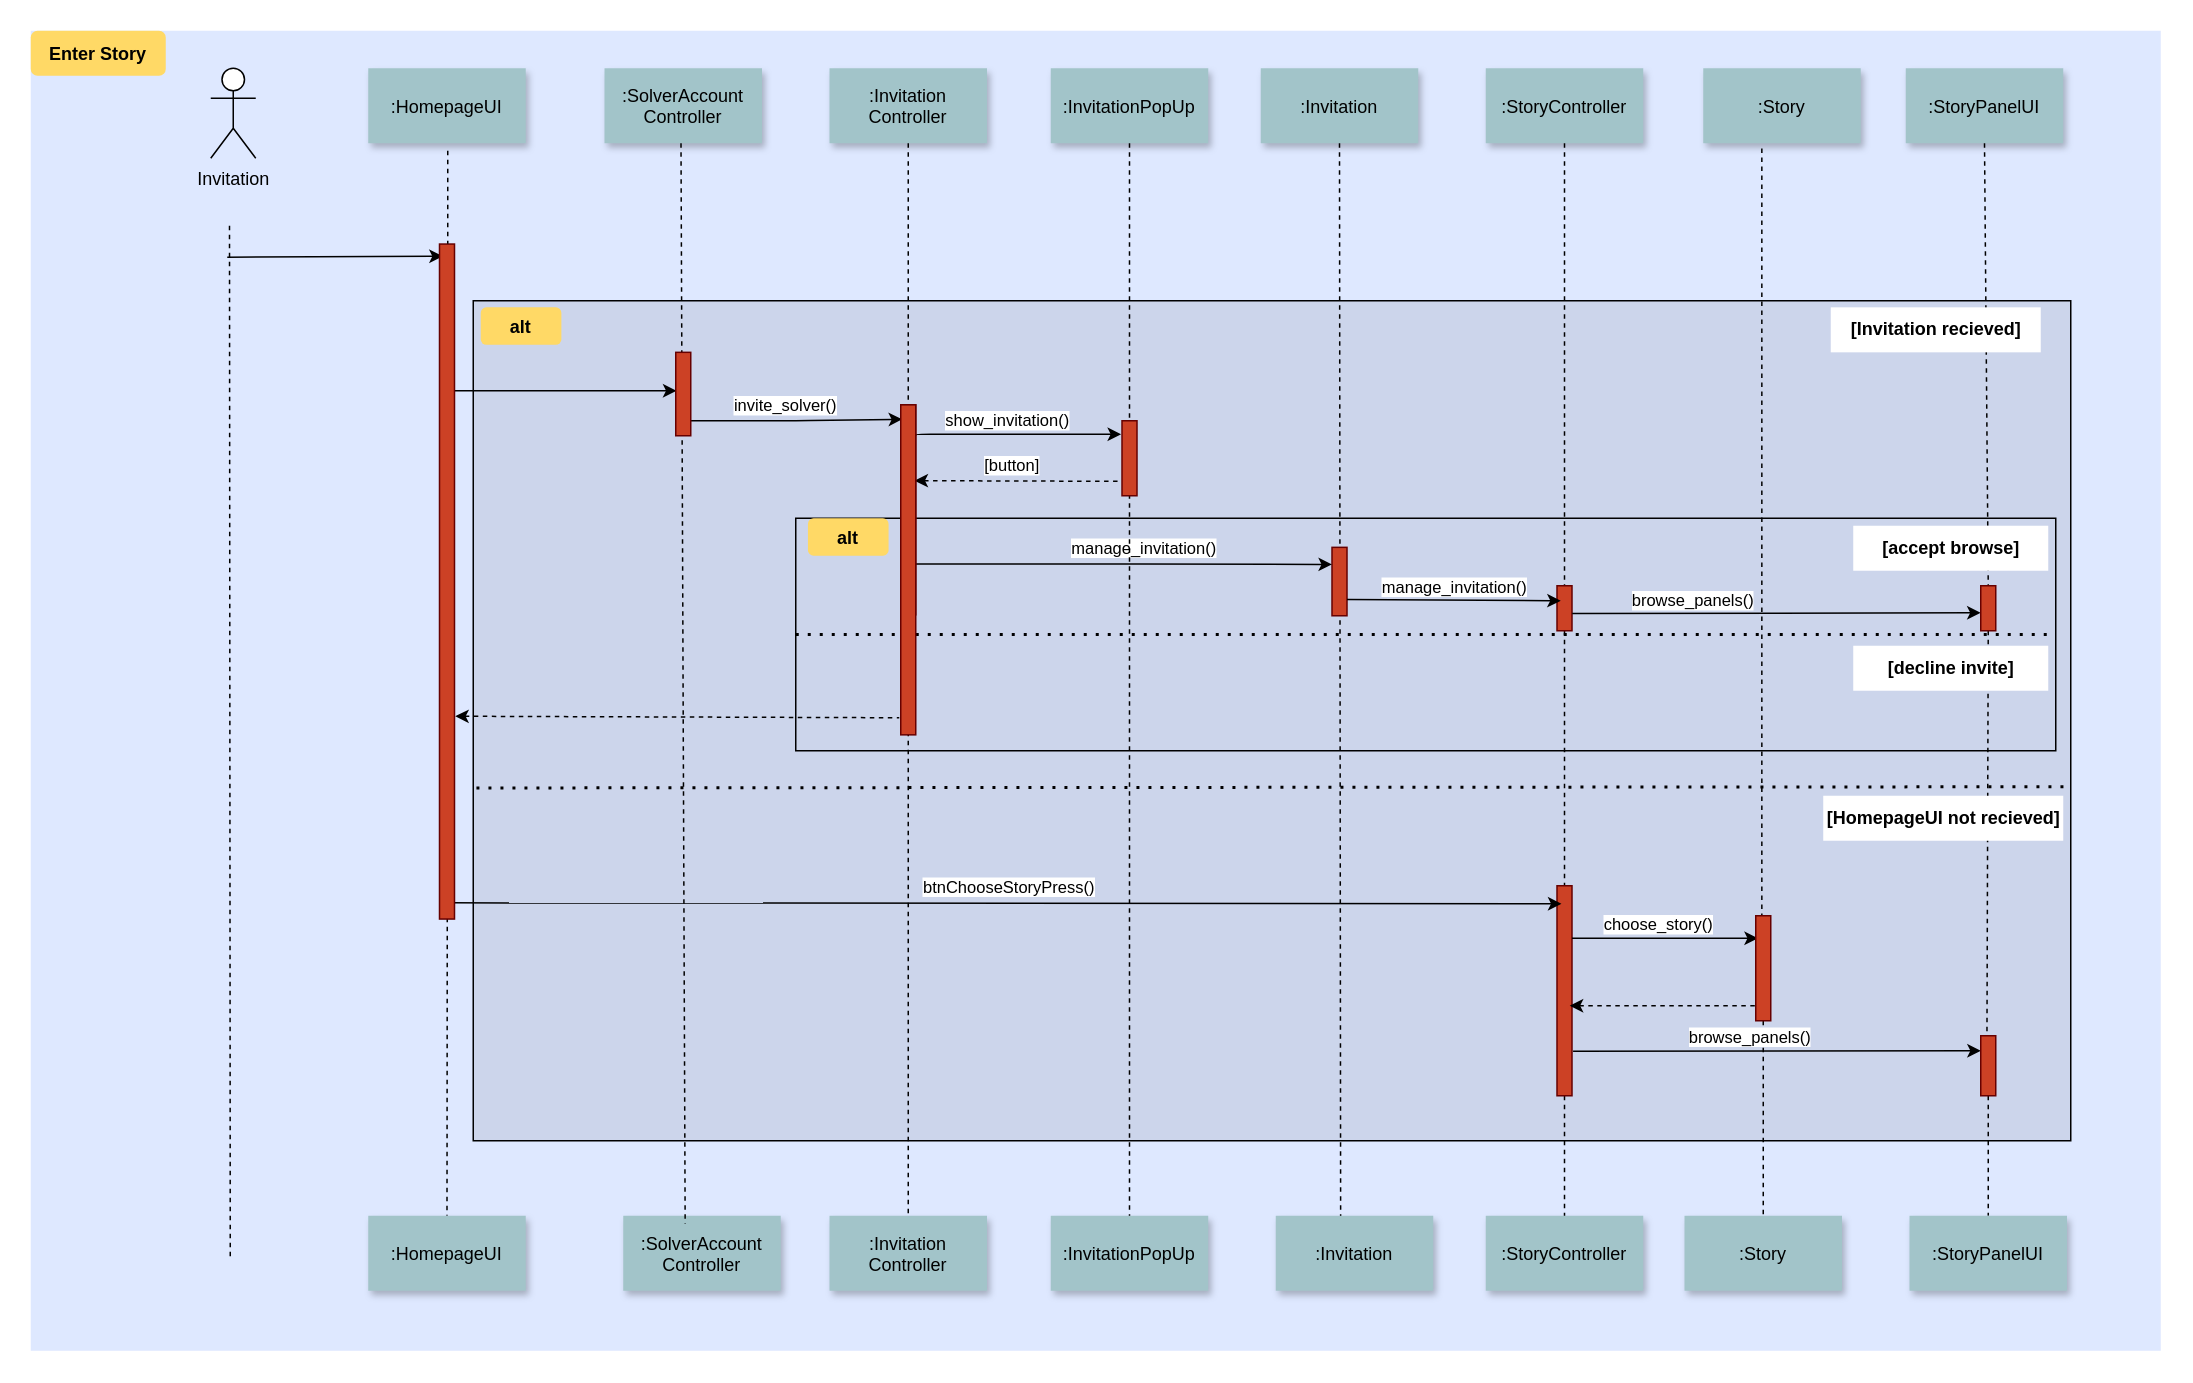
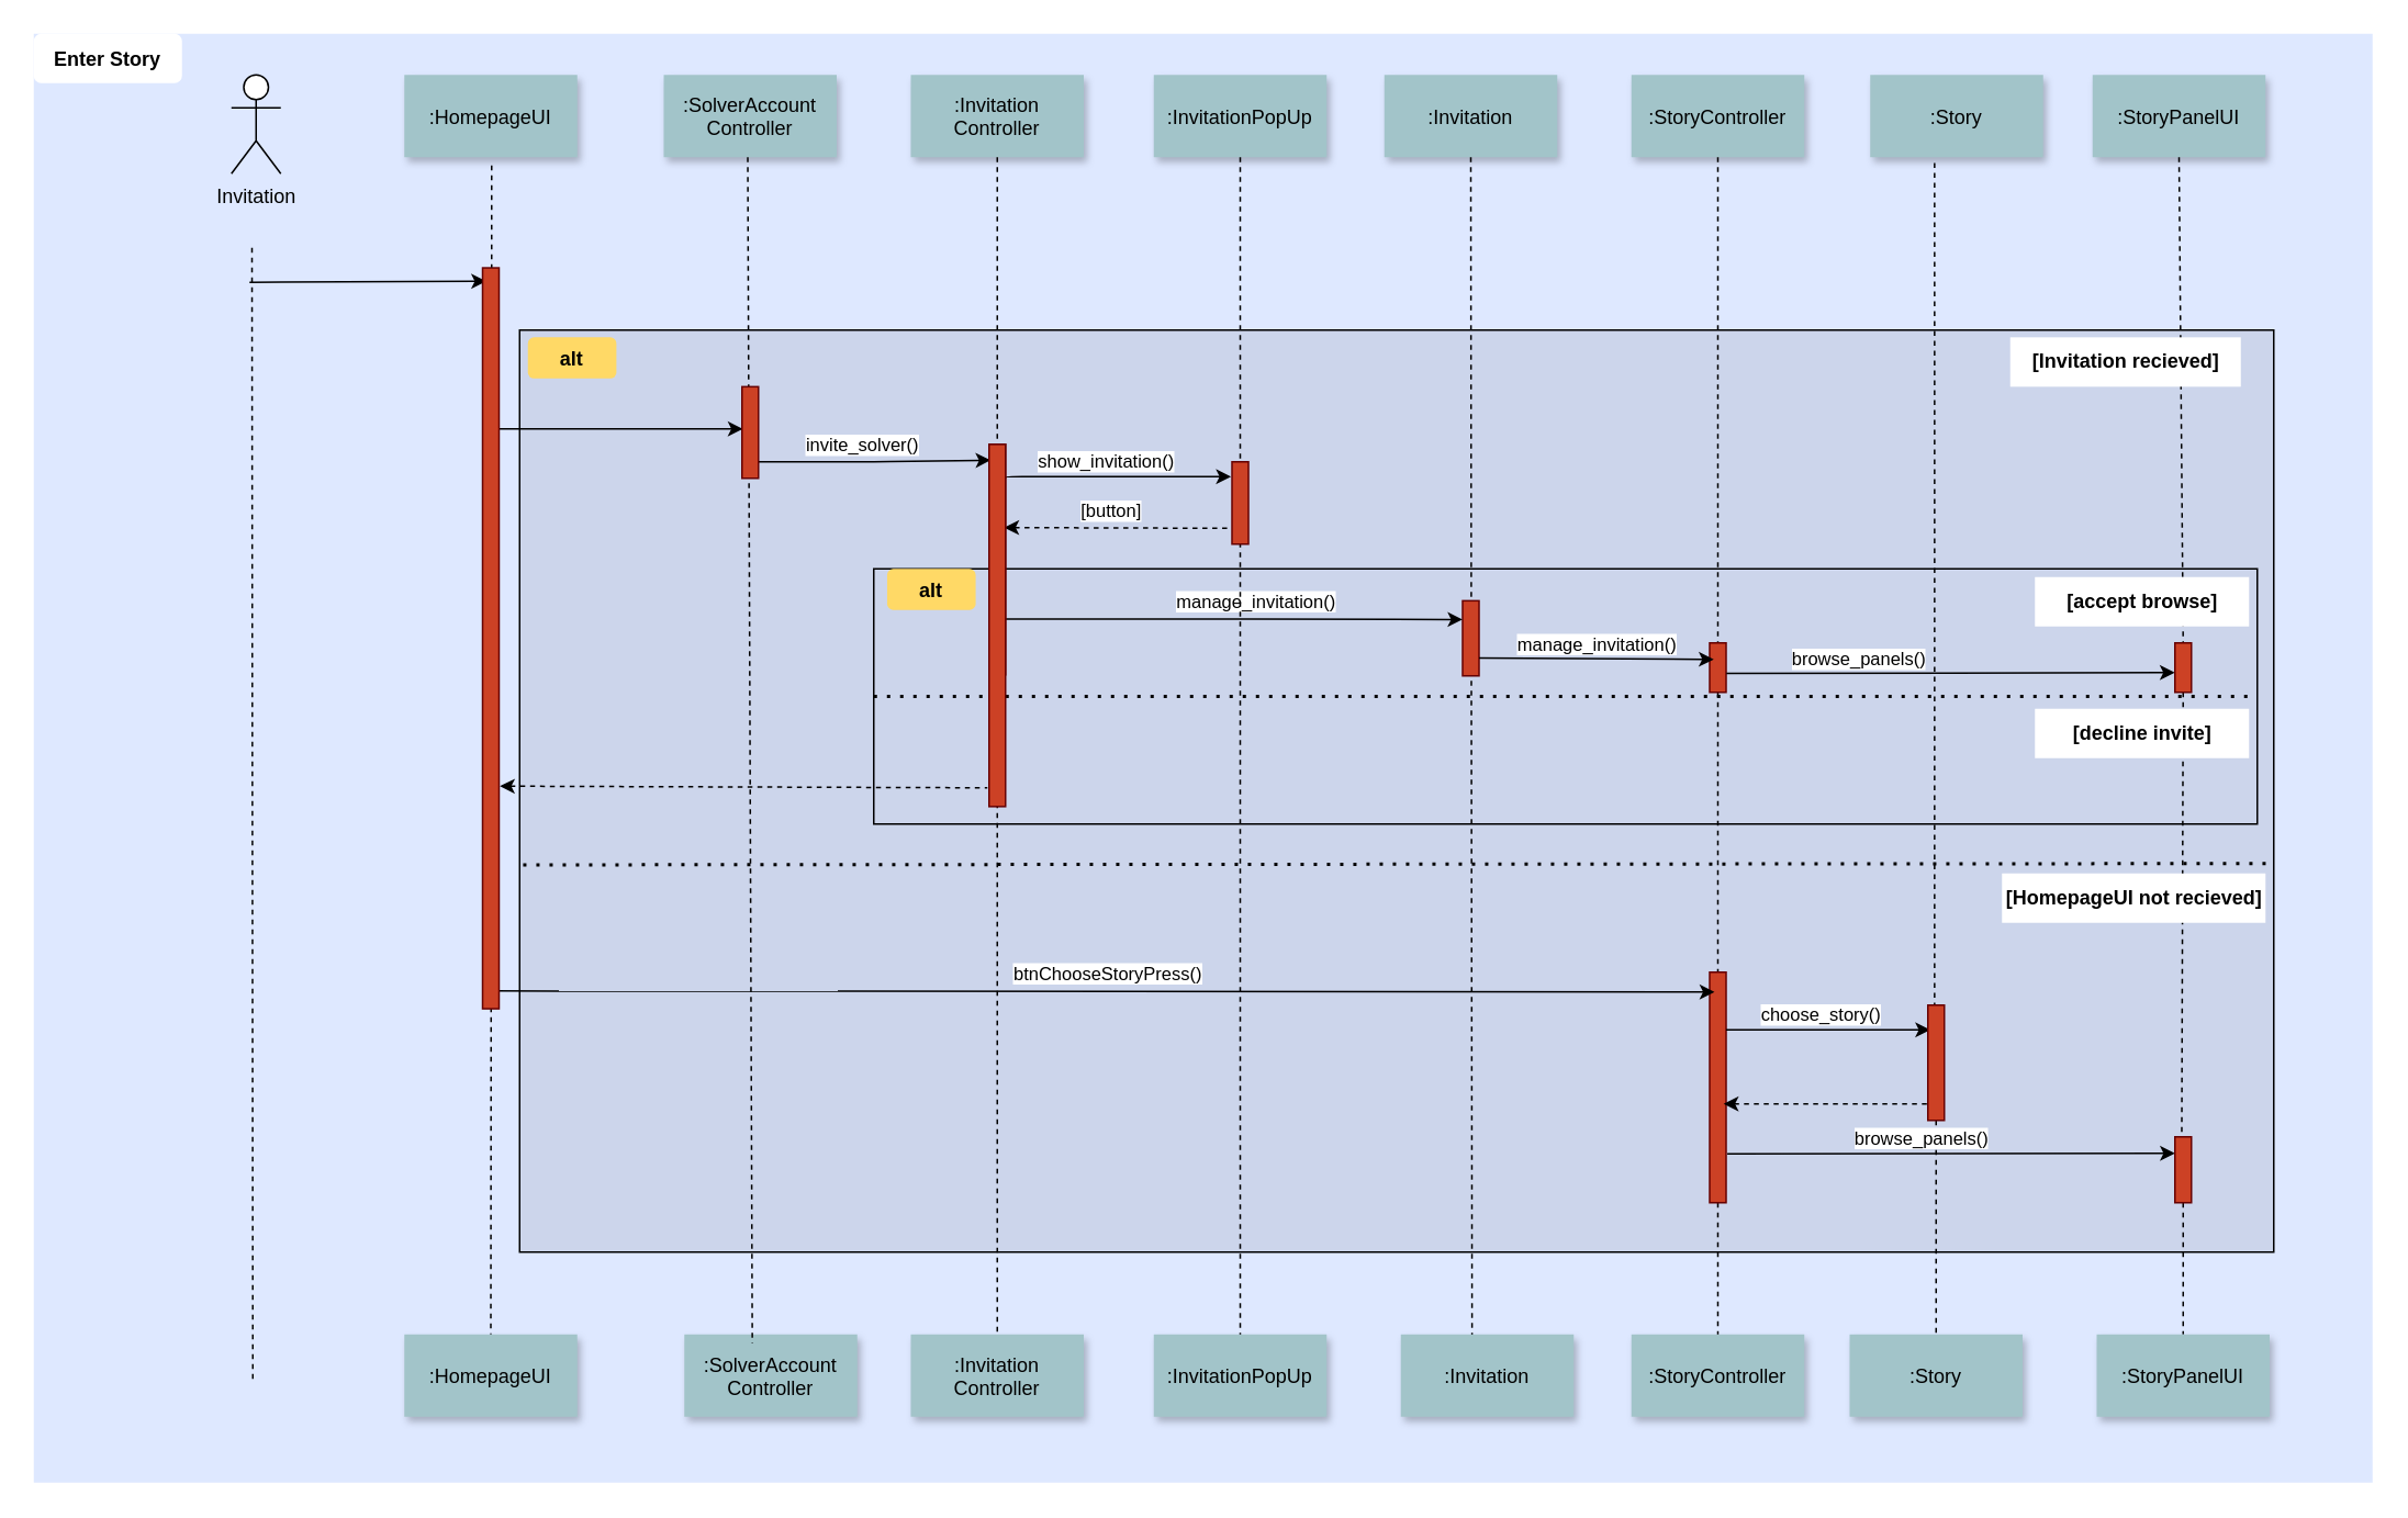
- <mxCell id="12" value="Enter Story" style="rounded=1;fontStyle=1;fillColor=#FFD966;strokeColor=none" vertex="1" parent="1"><mxGeometry x="20" y="20" width="90" height="30" as="geometry" /></mxCell>
+ <mxCell id="12" value="Enter Story" style="rounded=1;fontStyle=1;fillColor=#ffffff;strokeColor=none;" vertex="1" parent="1"><mxGeometry x="20" y="20" width="90" height="30" as="geometry" /></mxCell>
